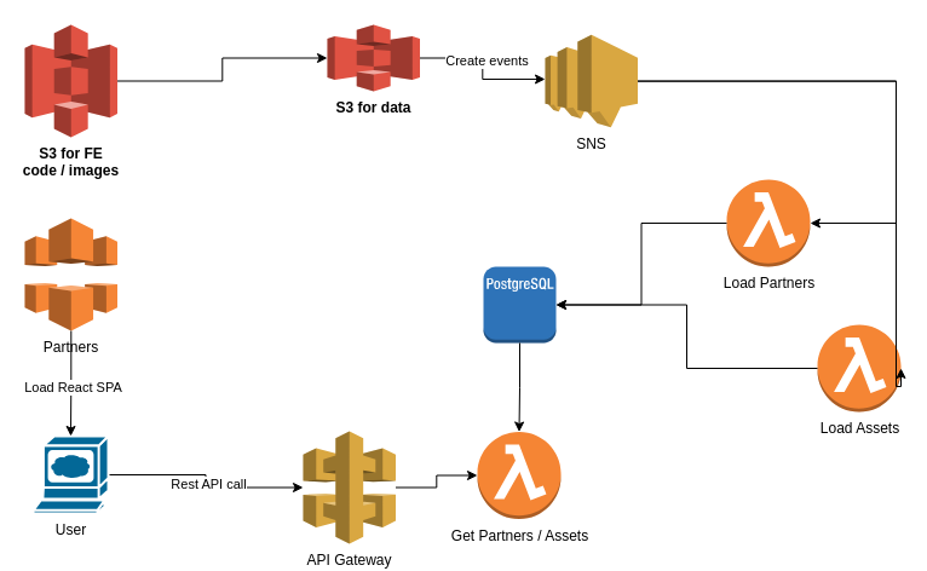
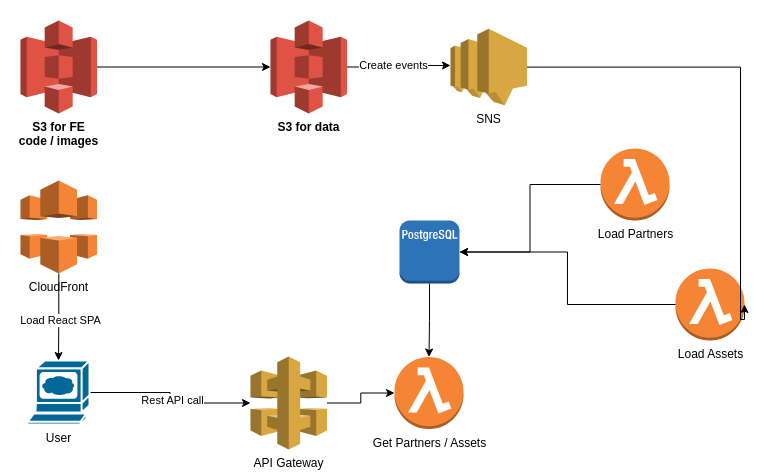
- <mxCell id="15" value="&lt;b&gt;S3 for data&lt;/b&gt;" style="outlineConnect=0;dashed=0;verticalLabelPosition=bottom;verticalAlign=top;align=center;html=1;shape=mxgraph.aws3.s3;fillColor=#E05243;gradientColor=none;" vertex="1" parent="1"><mxGeometry x="270" y="20" width="76.5" height="55" as="geometry" /></mxCell>
+ <mxCell id="15" value="&lt;b&gt;S3 for data&lt;/b&gt;" style="outlineConnect=0;dashed=0;verticalLabelPosition=bottom;verticalAlign=top;align=center;html=1;shape=mxgraph.aws3.s3;fillColor=#E05243;gradientColor=none;" vertex="1" parent="1"><mxGeometry x="270" y="20" width="76.5" height="93" as="geometry" /></mxCell>
- <mxCell id="23" style="edgeStyle=orthogonalEdgeStyle;rounded=0;orthogonalLoop=1;jettySize=auto;html=1;entryX=1;entryY=0.5;entryDx=0;entryDy=0;entryPerimeter=0;" edge="1" parent="1" source="16" target="19"><mxGeometry relative="1" as="geometry"><Array as="points"><mxPoint x="740" y="67" /><mxPoint x="740" y="184" /></Array></mxGeometry></mxCell>
- <mxCell id="3" value="Partners" style="outlineConnect=0;dashed=0;verticalLabelPosition=bottom;verticalAlign=top;align=center;html=1;shape=mxgraph.aws3.cloudfront;fillColor=#F58536;gradientColor=none;" vertex="1" parent="1"><mxGeometry x="20" y="180" width="76.5" height="93" as="geometry" /></mxCell>
+ <mxCell id="3" value="CloudFront" style="outlineConnect=0;dashed=0;verticalLabelPosition=bottom;verticalAlign=top;align=center;html=1;shape=mxgraph.aws3.cloudfront;fillColor=#F58536;gradientColor=none;" vertex="1" parent="1"><mxGeometry x="20" y="180" width="76.5" height="93" as="geometry" /></mxCell>
